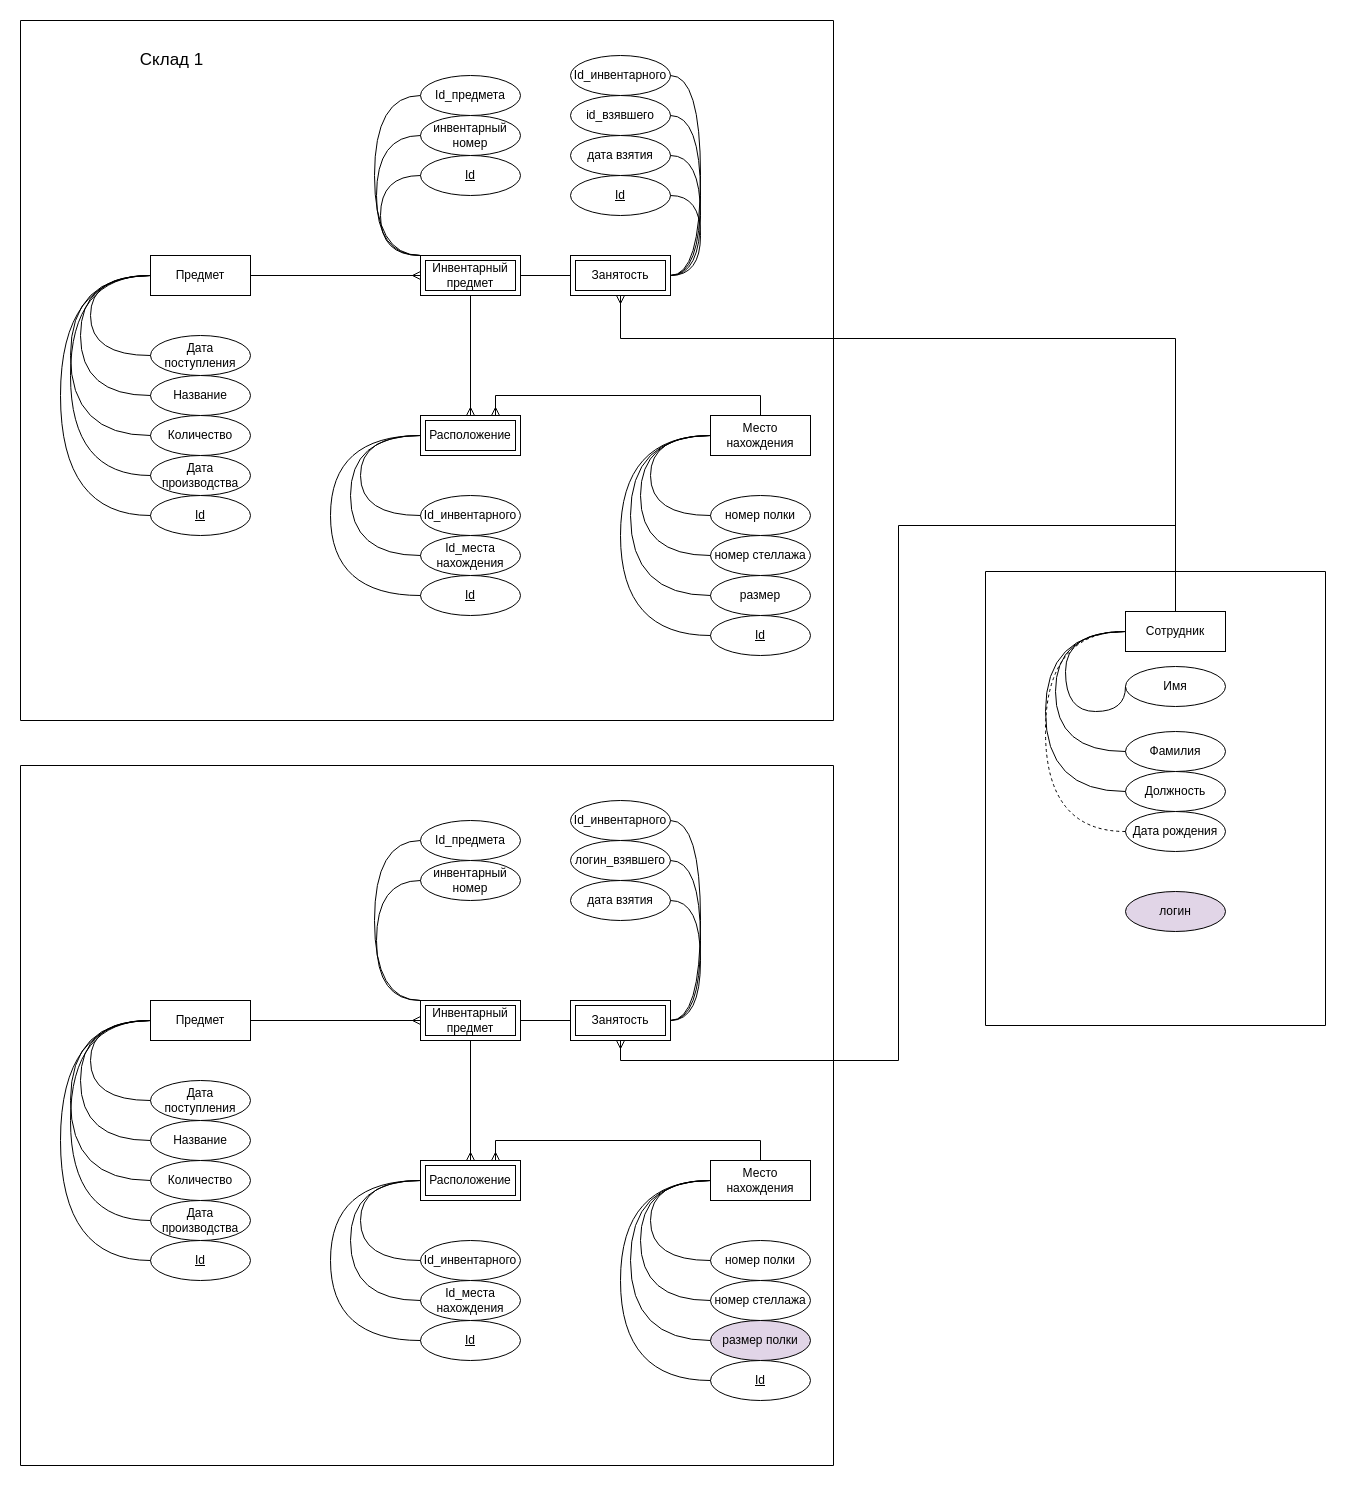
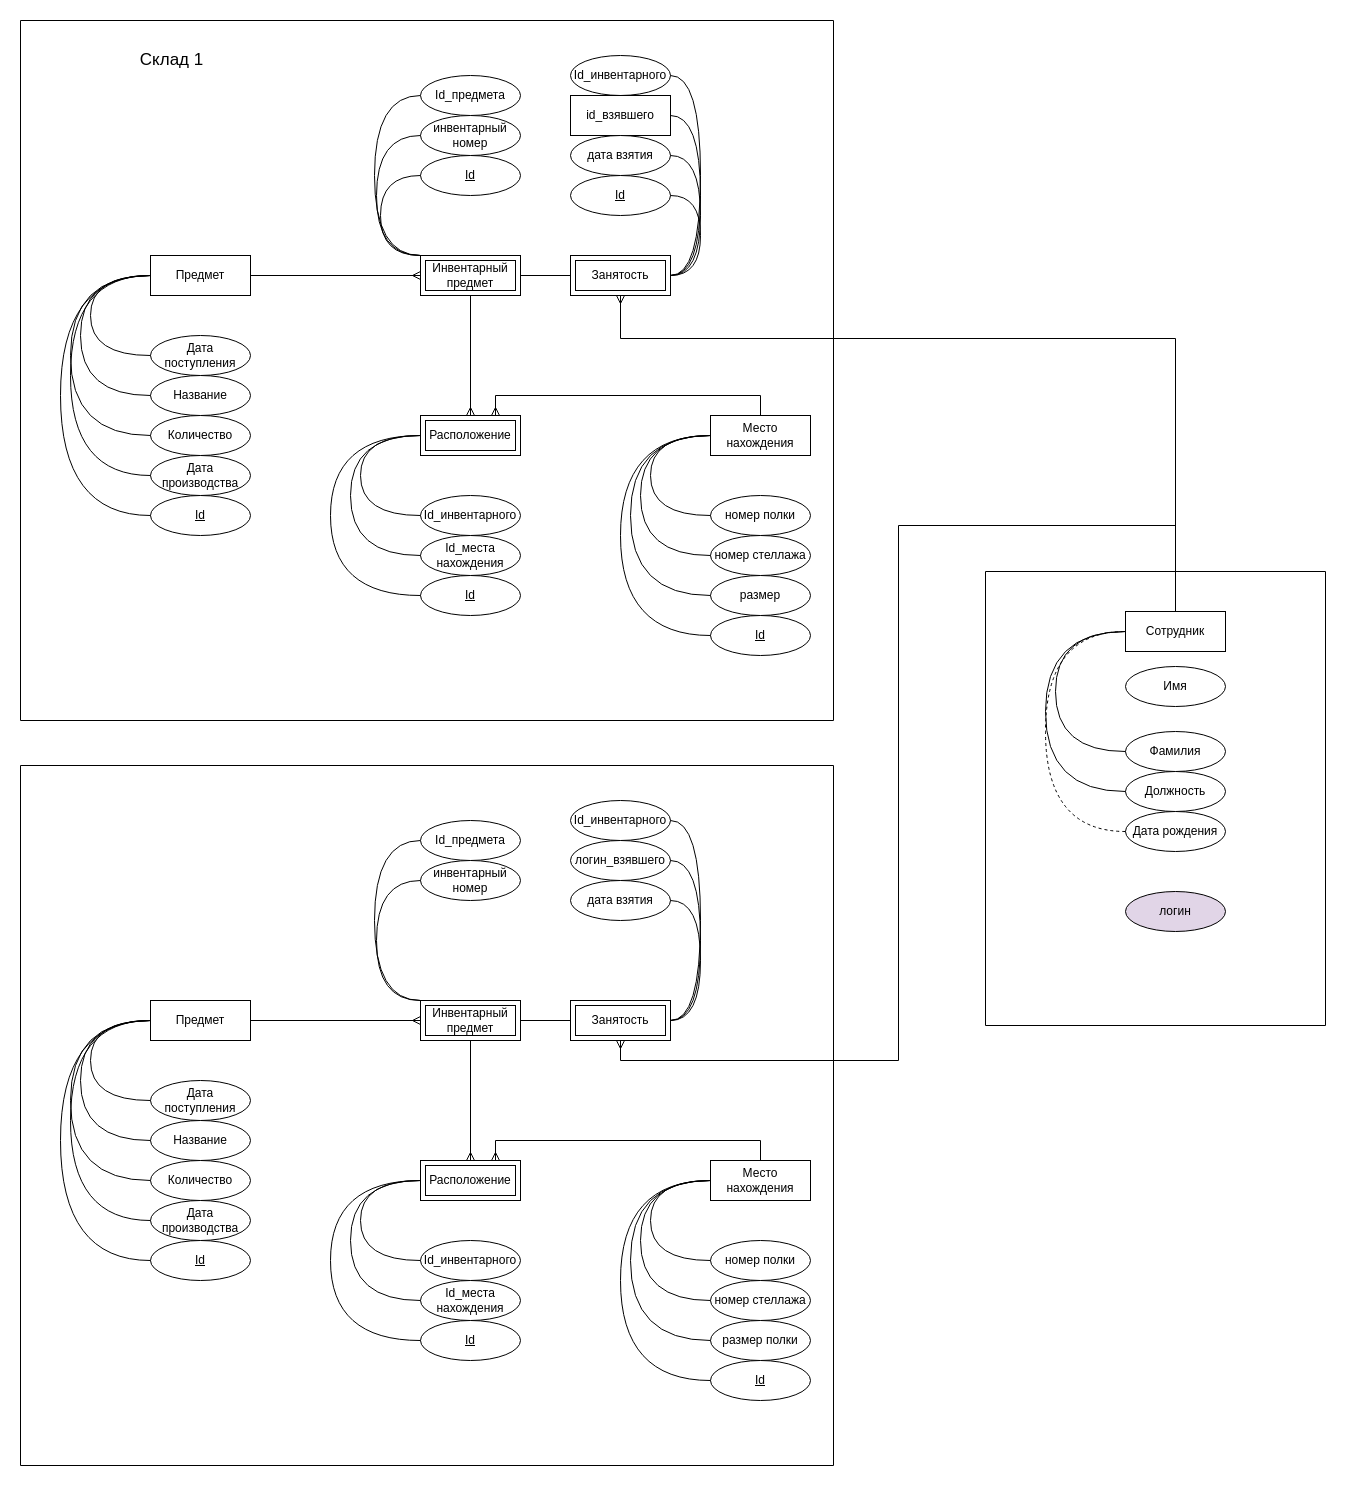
- <mxCell id="81" value="id_взявшего" style="ellipse;whiteSpace=wrap;html=1;align=center;" parent="57" vertex="1"><mxGeometry x="550" y="75" width="100" height="40" as="geometry" /></mxCell>
+ <mxCell id="81" value="id_взявшего" style="whiteSpace=wrap;html=1;align=center;rounded=0;" parent="57" vertex="1"><mxGeometry x="550" y="75" width="100" height="40" as="geometry" /></mxCell>
- <mxCell id="55" value="" style="endArrow=none;html=1;rounded=0;curved=1;entryX=0;entryY=0.5;entryDx=0;entryDy=0;edgeStyle=orthogonalEdgeStyle;exitX=0;exitY=0.5;exitDx=0;exitDy=0;" parent="46" source="48" target="47" edge="1"><mxGeometry relative="1" as="geometry"><mxPoint x="-380" y="118.18" as="sourcePoint" /><mxPoint x="-220" y="118.18" as="targetPoint" /><Array as="points"><mxPoint x="80" y="140" /><mxPoint x="80" y="60" /></Array></mxGeometry></mxCell>
- <mxCell id="33" value="размер полки" style="ellipse;whiteSpace=wrap;html=1;align=center;fillColor=#e1d5e7;" parent="2" vertex="1"><mxGeometry x="690" y="555" width="100" height="40" as="geometry" /></mxCell>
+ <mxCell id="33" value="размер полки" style="ellipse;whiteSpace=wrap;html=1;align=center;" parent="2" vertex="1"><mxGeometry x="690" y="555" width="100" height="40" as="geometry" /></mxCell>
